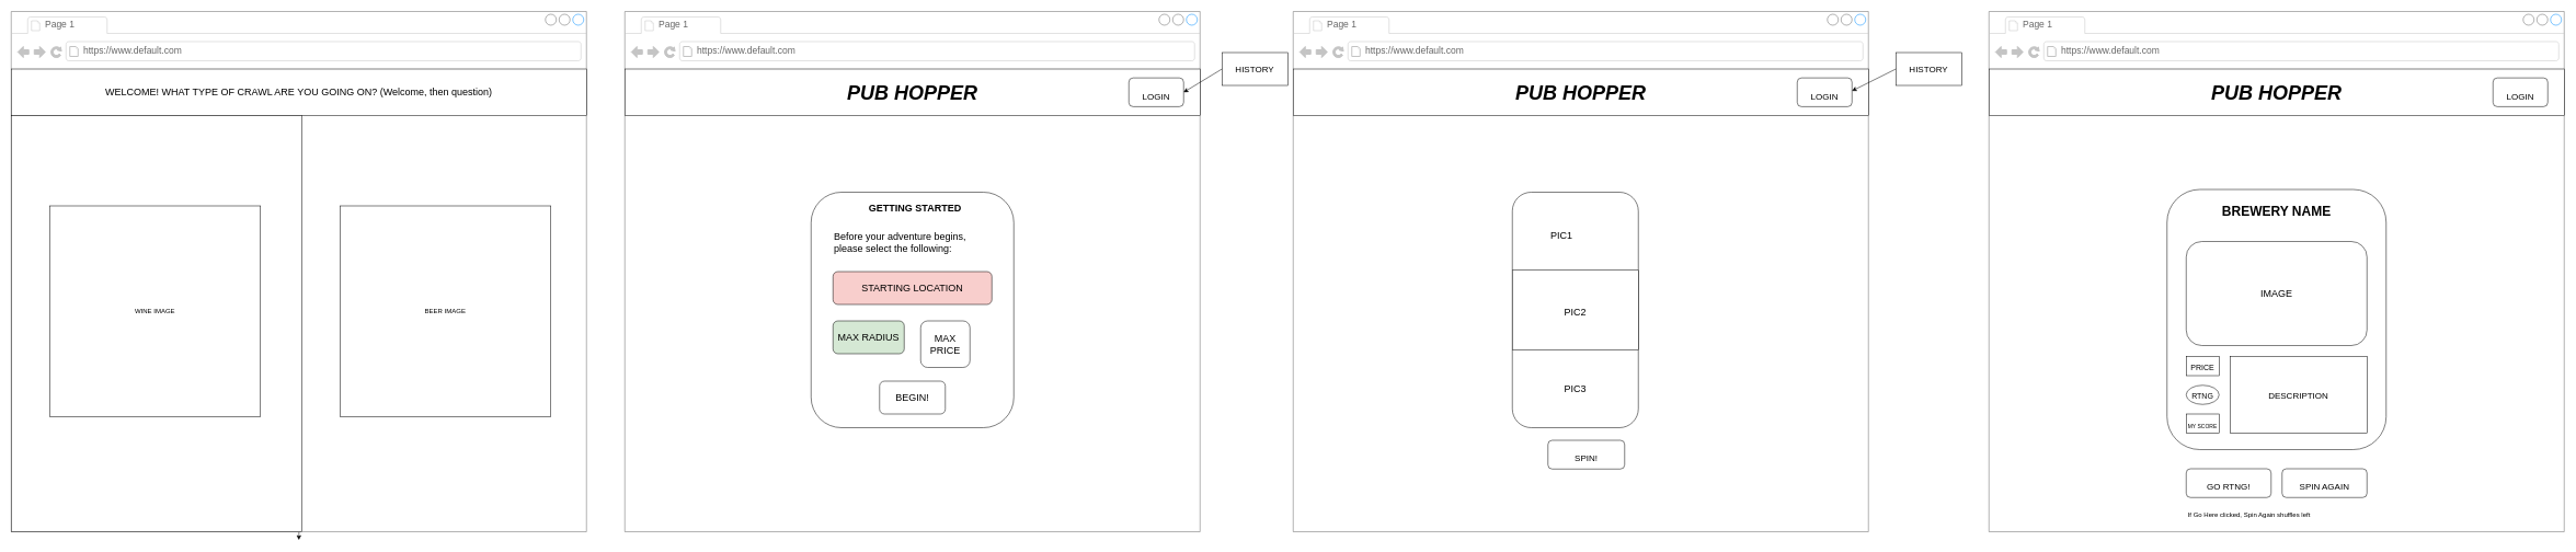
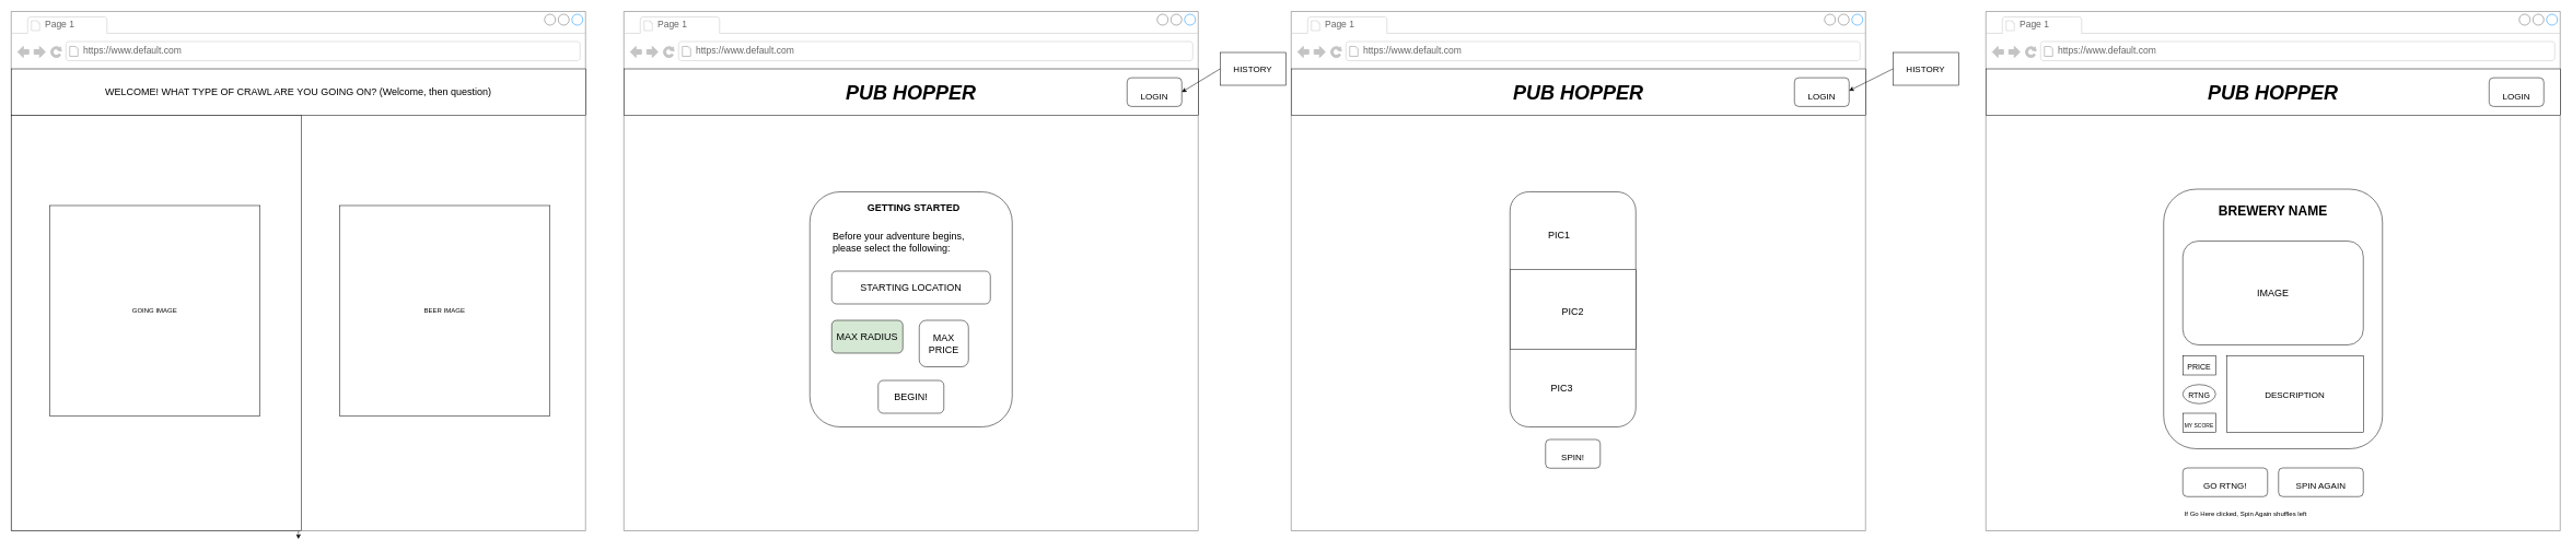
- <mxCell id="17" value="STARTING LOCATION" style="rounded=1;whiteSpace=wrap;html=1;fontSize=18;fillColor=#f8cecc;" parent="10" vertex="1"><mxGeometry x="380" y="475" width="290" height="60" as="geometry" /></mxCell>
+ <mxCell id="17" value="STARTING LOCATION" style="rounded=1;whiteSpace=wrap;html=1;fontSize=18;" parent="10" vertex="1"><mxGeometry x="380" y="475" width="290" height="60" as="geometry" /></mxCell>
- <mxCell id="8" value="WINE IMAGE" style="whiteSpace=wrap;html=1;aspect=fixed;" parent="3" vertex="1"><mxGeometry x="70" y="355" width="385" height="385" as="geometry" /></mxCell>
+ <mxCell id="8" value="GOING IMAGE" style="whiteSpace=wrap;html=1;aspect=fixed;" parent="3" vertex="1"><mxGeometry x="70" y="355" width="385" height="385" as="geometry" /></mxCell>
- <mxCell id="33" value="PIC3" style="text;html=1;strokeColor=none;fillColor=none;align=center;verticalAlign=middle;whiteSpace=wrap;rounded=0;fontSize=18;" parent="24" vertex="1"><mxGeometry x="485" y="675" width="60" height="30" as="geometry" /></mxCell>
+ <mxCell id="33" value="PIC3" style="text;html=1;strokeColor=none;fillColor=none;align=center;verticalAlign=middle;whiteSpace=wrap;rounded=0;fontSize=18;" parent="24" vertex="1"><mxGeometry x="465" y="675" width="60" height="30" as="geometry" /></mxCell>
- <mxCell id="34" value="&lt;font size=&quot;3&quot;&gt;SPIN!&lt;/font&gt;" style="rounded=1;whiteSpace=wrap;html=1;fontSize=36;" parent="24" vertex="1"><mxGeometry x="465" y="783" width="140" height="52.5" as="geometry" /></mxCell>
+ <mxCell id="34" value="&lt;font size=&quot;3&quot;&gt;SPIN!&lt;/font&gt;" style="rounded=1;whiteSpace=wrap;html=1;fontSize=36;" parent="24" vertex="1"><mxGeometry x="465" y="783" width="100" height="52.5" as="geometry" /></mxCell>
